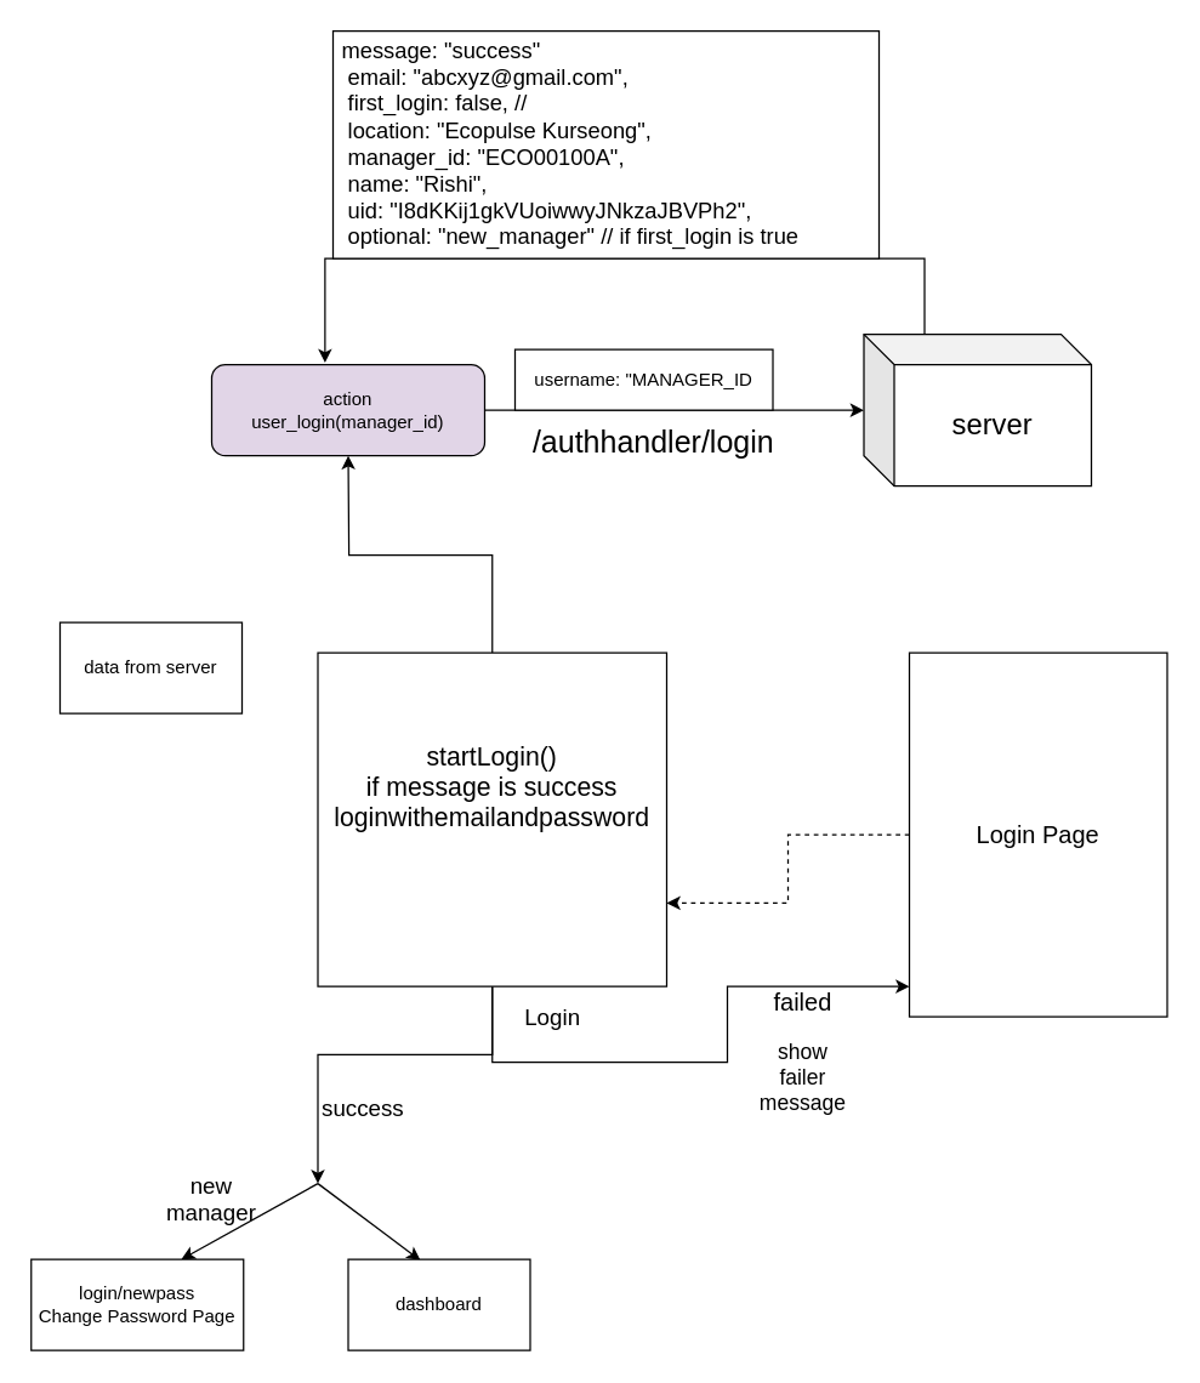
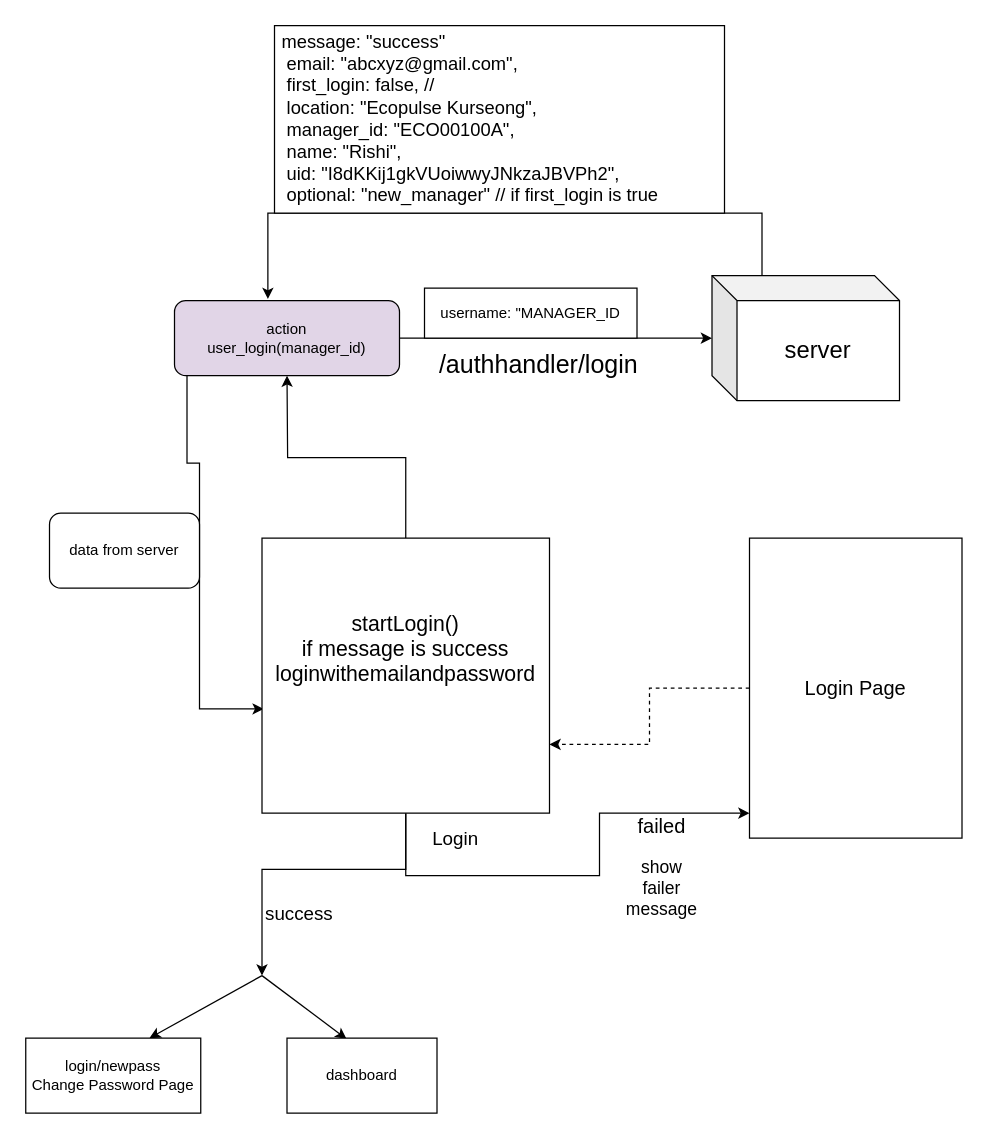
- <mxCell id="16" value="data from server" style="rounded=0;whiteSpace=wrap;html=1;labelBackgroundColor=none;fontSize=12;fontColor=#000000;align=center;" vertex="1" parent="1"><mxGeometry x="39" y="410" width="120" height="60" as="geometry" /></mxCell>
+ <mxCell id="16" value="data from server" style="whiteSpace=wrap;html=1;labelBackgroundColor=none;fontSize=12;fontColor=#000000;align=center;rounded=1;" vertex="1" parent="1"><mxGeometry x="39" y="410" width="120" height="60" as="geometry" /></mxCell>
+ <mxCell id="7" style="edgeStyle=orthogonalEdgeStyle;rounded=0;orthogonalLoop=1;jettySize=auto;html=1;entryX=0.006;entryY=0.621;entryDx=0;entryDy=0;entryPerimeter=0;fontSize=12;fontColor=#000000;" edge="1" parent="1" source="8" target="12"><mxGeometry relative="1" as="geometry"><Array as="points"><mxPoint x="149" y="370" /><mxPoint x="159" y="370" /><mxPoint x="159" y="567" /></Array></mxGeometry></mxCell>
- <mxCell id="22" value="new manager" style="text;html=1;strokeColor=none;fillColor=none;align=center;verticalAlign=middle;whiteSpace=wrap;rounded=0;labelBackgroundColor=none;fontSize=15;fontColor=#000000;" vertex="1" parent="1"><mxGeometry x="119" y="780" width="40" height="20" as="geometry" /></mxCell>
